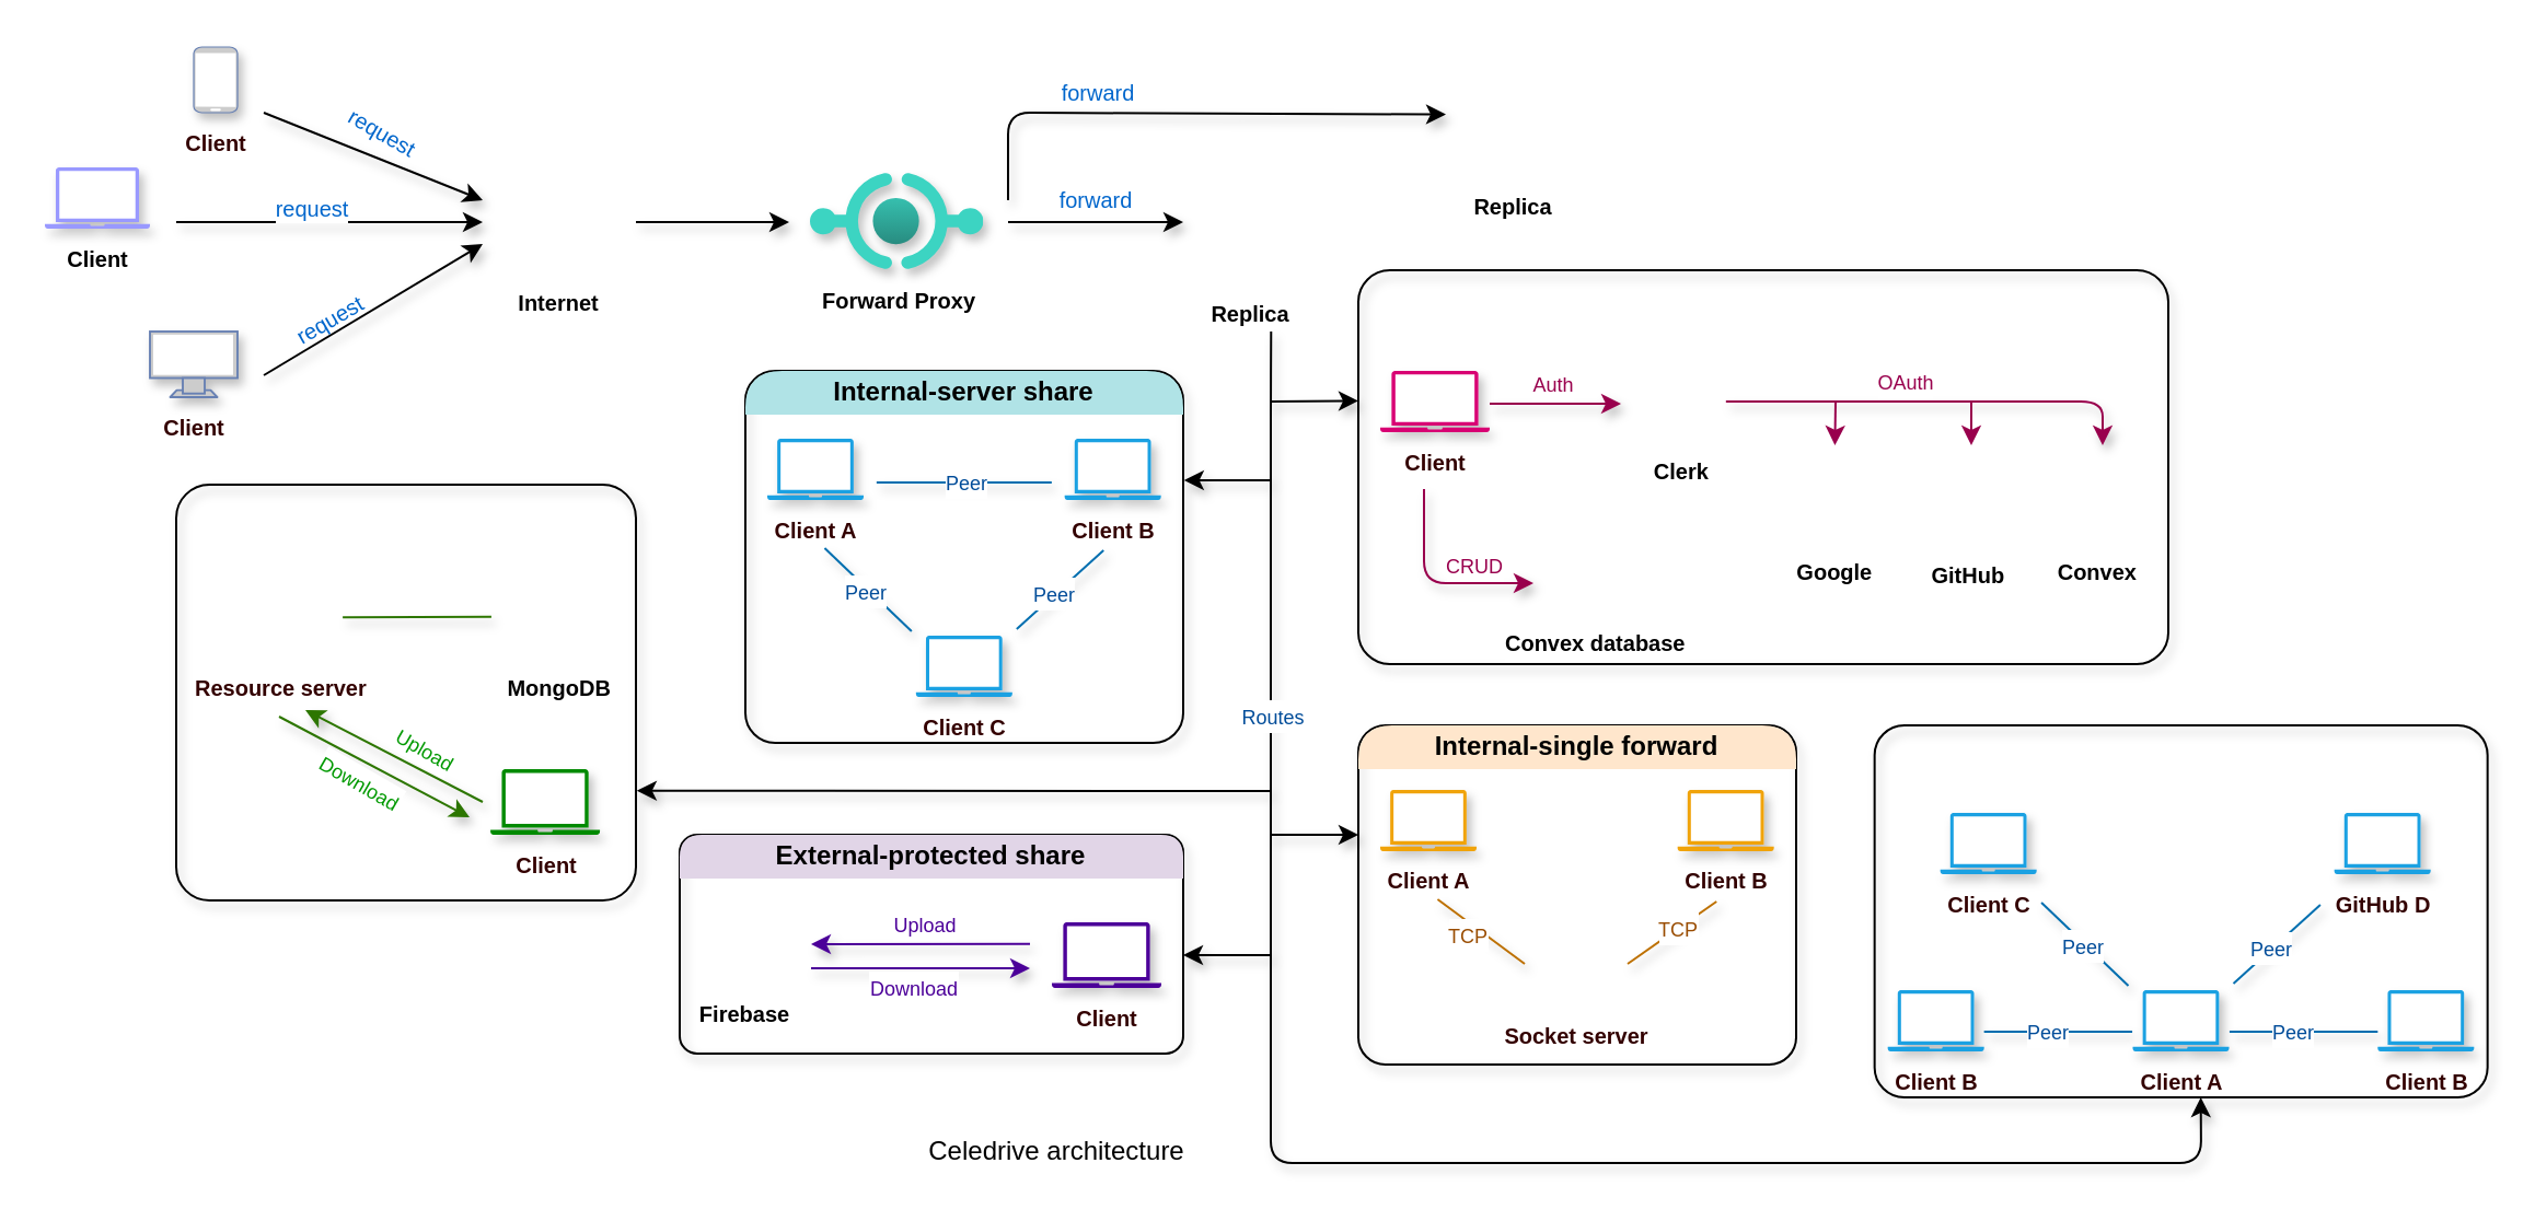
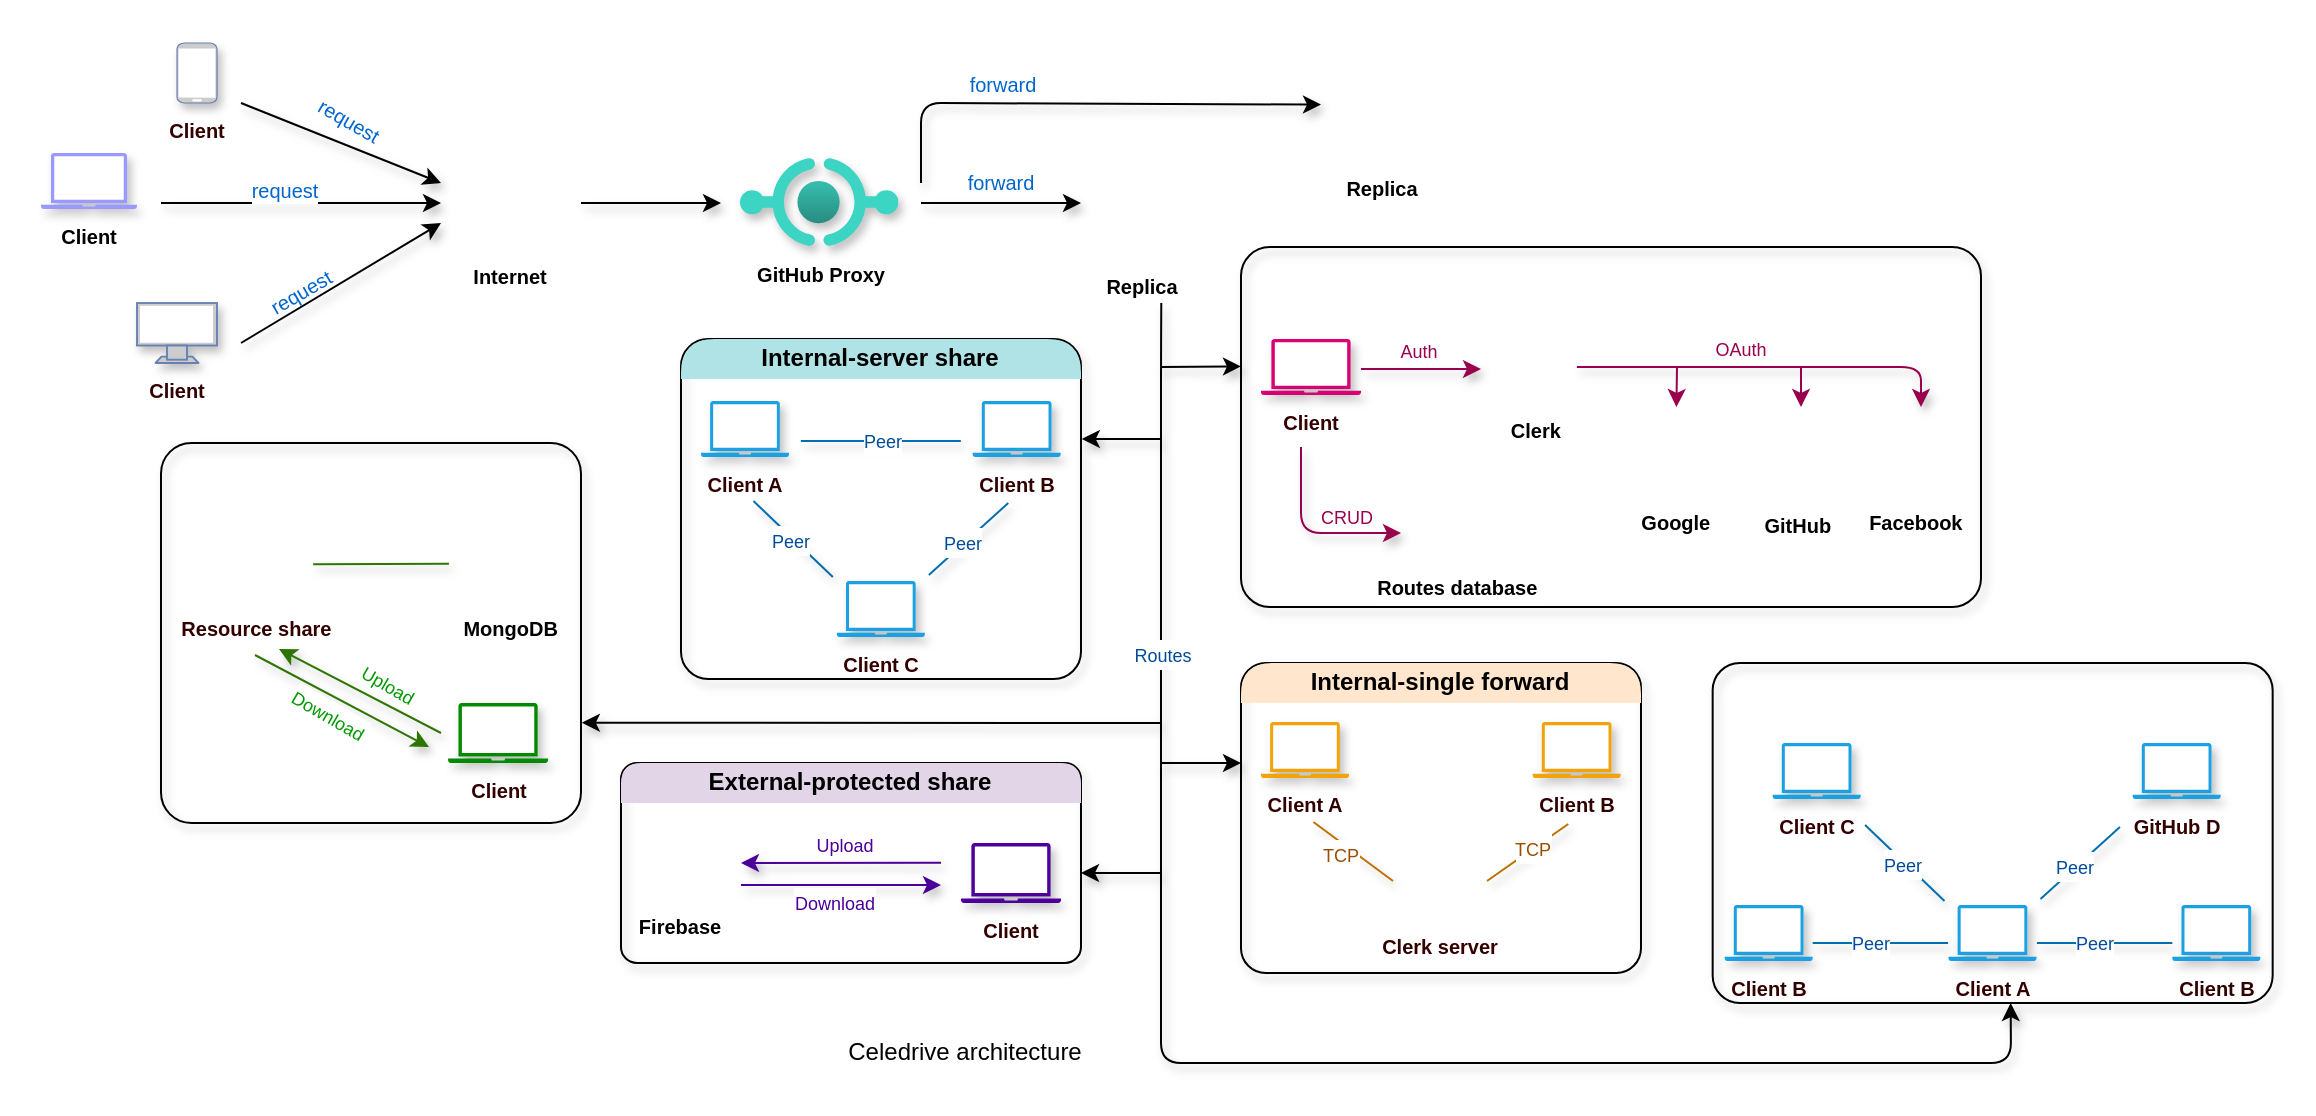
- <mxCell id="16" value="&lt;font style=&quot;font-size: 10px;&quot;&gt;&lt;b&gt;Forward Proxy&lt;/b&gt;&lt;/font&gt;" style="image;aspect=fixed;html=1;points=[];align=center;fontSize=12;image=img/lib/azure2/other/API_Proxy.svg;clipPath=inset(0% 0% 0% 0%);shadow=1;" parent="1" vertex="1"><mxGeometry x="370" y="79" width="79.2" height="44" as="geometry" /></mxCell>
+ <mxCell id="16" value="&lt;font style=&quot;font-size: 10px;&quot;&gt;&lt;b&gt;GitHub Proxy&lt;/b&gt;&lt;/font&gt;" style="image;aspect=fixed;html=1;points=[];align=center;fontSize=12;image=img/lib/azure2/other/API_Proxy.svg;clipPath=inset(0% 0% 0% 0%);shadow=1;" parent="1" vertex="1"><mxGeometry x="370" y="79" width="79.2" height="44" as="geometry" /></mxCell>
- <mxCell id="75" value="Convex" style="shape=image;verticalLabelPosition=bottom;labelBackgroundColor=default;verticalAlign=top;aspect=fixed;imageAspect=0;image=https://1.bp.blogspot.com/-S8HTBQqmfcs/XN0ACIRD9PI/AAAAAAAAAlo/FLhccuLdMfIFLhocRjWqsr9cVGdTN_8sgCPcBGAYYCw/s1600/f_logo_RGB-Blue_1024.png;shadow=1;fontStyle=1;fontSize=10;" parent="1" vertex="1"><mxGeometry x="940" y="213" width="35.83" height="35.83" as="geometry" /></mxCell>
+ <mxCell id="75" value="Facebook" style="shape=image;verticalLabelPosition=bottom;labelBackgroundColor=default;verticalAlign=top;aspect=fixed;imageAspect=0;image=https://1.bp.blogspot.com/-S8HTBQqmfcs/XN0ACIRD9PI/AAAAAAAAAlo/FLhccuLdMfIFLhocRjWqsr9cVGdTN_8sgCPcBGAYYCw/s1600/f_logo_RGB-Blue_1024.png;shadow=1;fontStyle=1;fontSize=10;" parent="1" vertex="1"><mxGeometry x="940" y="213" width="35.83" height="35.83" as="geometry" /></mxCell>
- <mxCell id="65" value="Convex database" style="shape=image;verticalLabelPosition=bottom;labelBackgroundColor=default;verticalAlign=top;aspect=fixed;imageAspect=0;image=https://cdn.sanity.io/images/o0o2tn5x/production/285d09c87a0afb46b81044a49932f14539eb4778-400x400.png;fontStyle=1;fontSize=10;shadow=1;" parent="1" vertex="1"><mxGeometry x="709.32" y="243" width="38.6" height="38.6" as="geometry" /></mxCell>
+ <mxCell id="65" value="Routes database" style="shape=image;verticalLabelPosition=bottom;labelBackgroundColor=default;verticalAlign=top;aspect=fixed;imageAspect=0;image=https://cdn.sanity.io/images/o0o2tn5x/production/285d09c87a0afb46b81044a49932f14539eb4778-400x400.png;fontStyle=1;fontSize=10;shadow=1;" parent="1" vertex="1"><mxGeometry x="709.32" y="243" width="38.6" height="38.6" as="geometry" /></mxCell>
- <mxCell id="22" value="Resource server" style="shape=image;verticalLabelPosition=bottom;labelBackgroundColor=default;verticalAlign=top;aspect=fixed;imageAspect=0;image=https://cdn.freebiesupply.com/logos/large/2x/nodejs-icon-logo-png-transparent.png;shadow=1;fontStyle=1;fontSize=10;fontColor=#330000;" parent="20" vertex="1"><mxGeometry x="29.998" y="60.96" width="36.375" height="40.042" as="geometry" /></mxCell>
+ <mxCell id="22" value="Resource share" style="shape=image;verticalLabelPosition=bottom;labelBackgroundColor=default;verticalAlign=top;aspect=fixed;imageAspect=0;image=https://cdn.freebiesupply.com/logos/large/2x/nodejs-icon-logo-png-transparent.png;shadow=1;fontStyle=1;fontSize=10;fontColor=#330000;" parent="20" vertex="1"><mxGeometry x="29.998" y="60.96" width="36.375" height="40.042" as="geometry" /></mxCell>
- <mxCell id="59" value="Socket server" style="shape=image;verticalLabelPosition=bottom;labelBackgroundColor=default;verticalAlign=top;aspect=fixed;imageAspect=0;image=https://cdn.freebiesupply.com/logos/large/2x/nodejs-icon-logo-png-transparent.png;shadow=1;fontStyle=1;fontSize=10;fontColor=#330000;imageBackground=none;" parent="1" vertex="1"><mxGeometry x="701.808" y="421" width="36.375" height="40.042" as="geometry" /></mxCell>
+ <mxCell id="59" value="Clerk server" style="shape=image;verticalLabelPosition=bottom;labelBackgroundColor=default;verticalAlign=top;aspect=fixed;imageAspect=0;image=https://cdn.freebiesupply.com/logos/large/2x/nodejs-icon-logo-png-transparent.png;shadow=1;fontStyle=1;fontSize=10;fontColor=#330000;imageBackground=none;" parent="1" vertex="1"><mxGeometry x="701.808" y="421" width="36.375" height="40.042" as="geometry" /></mxCell>
